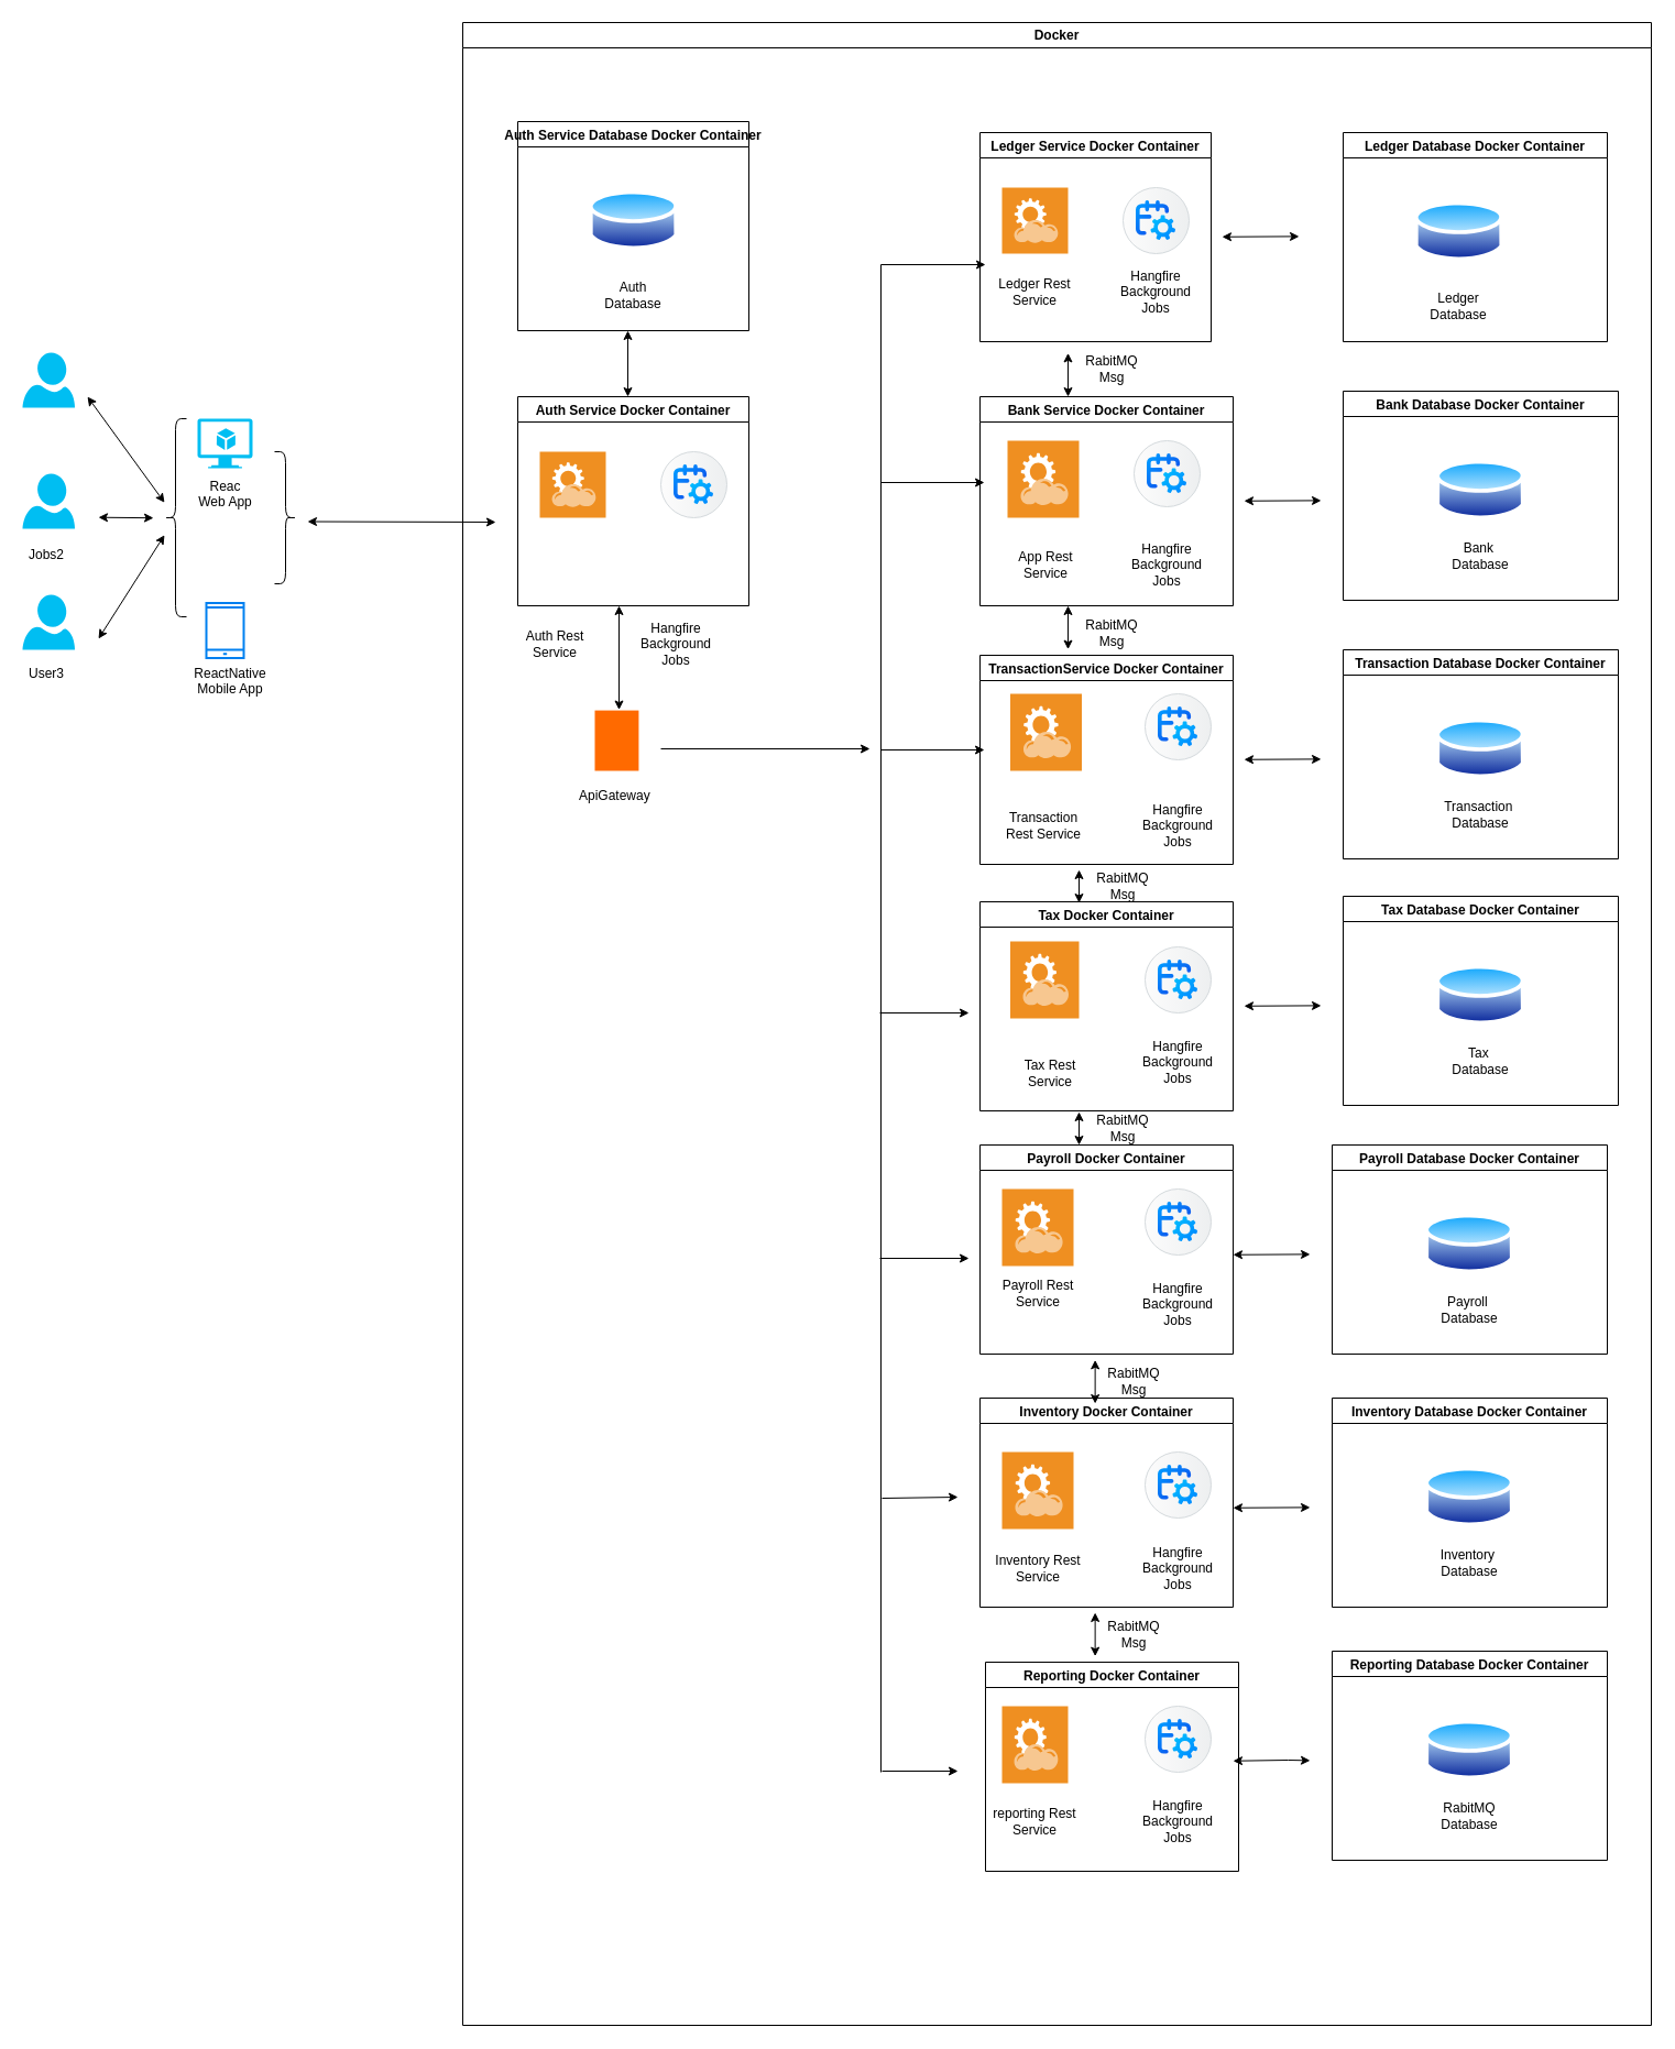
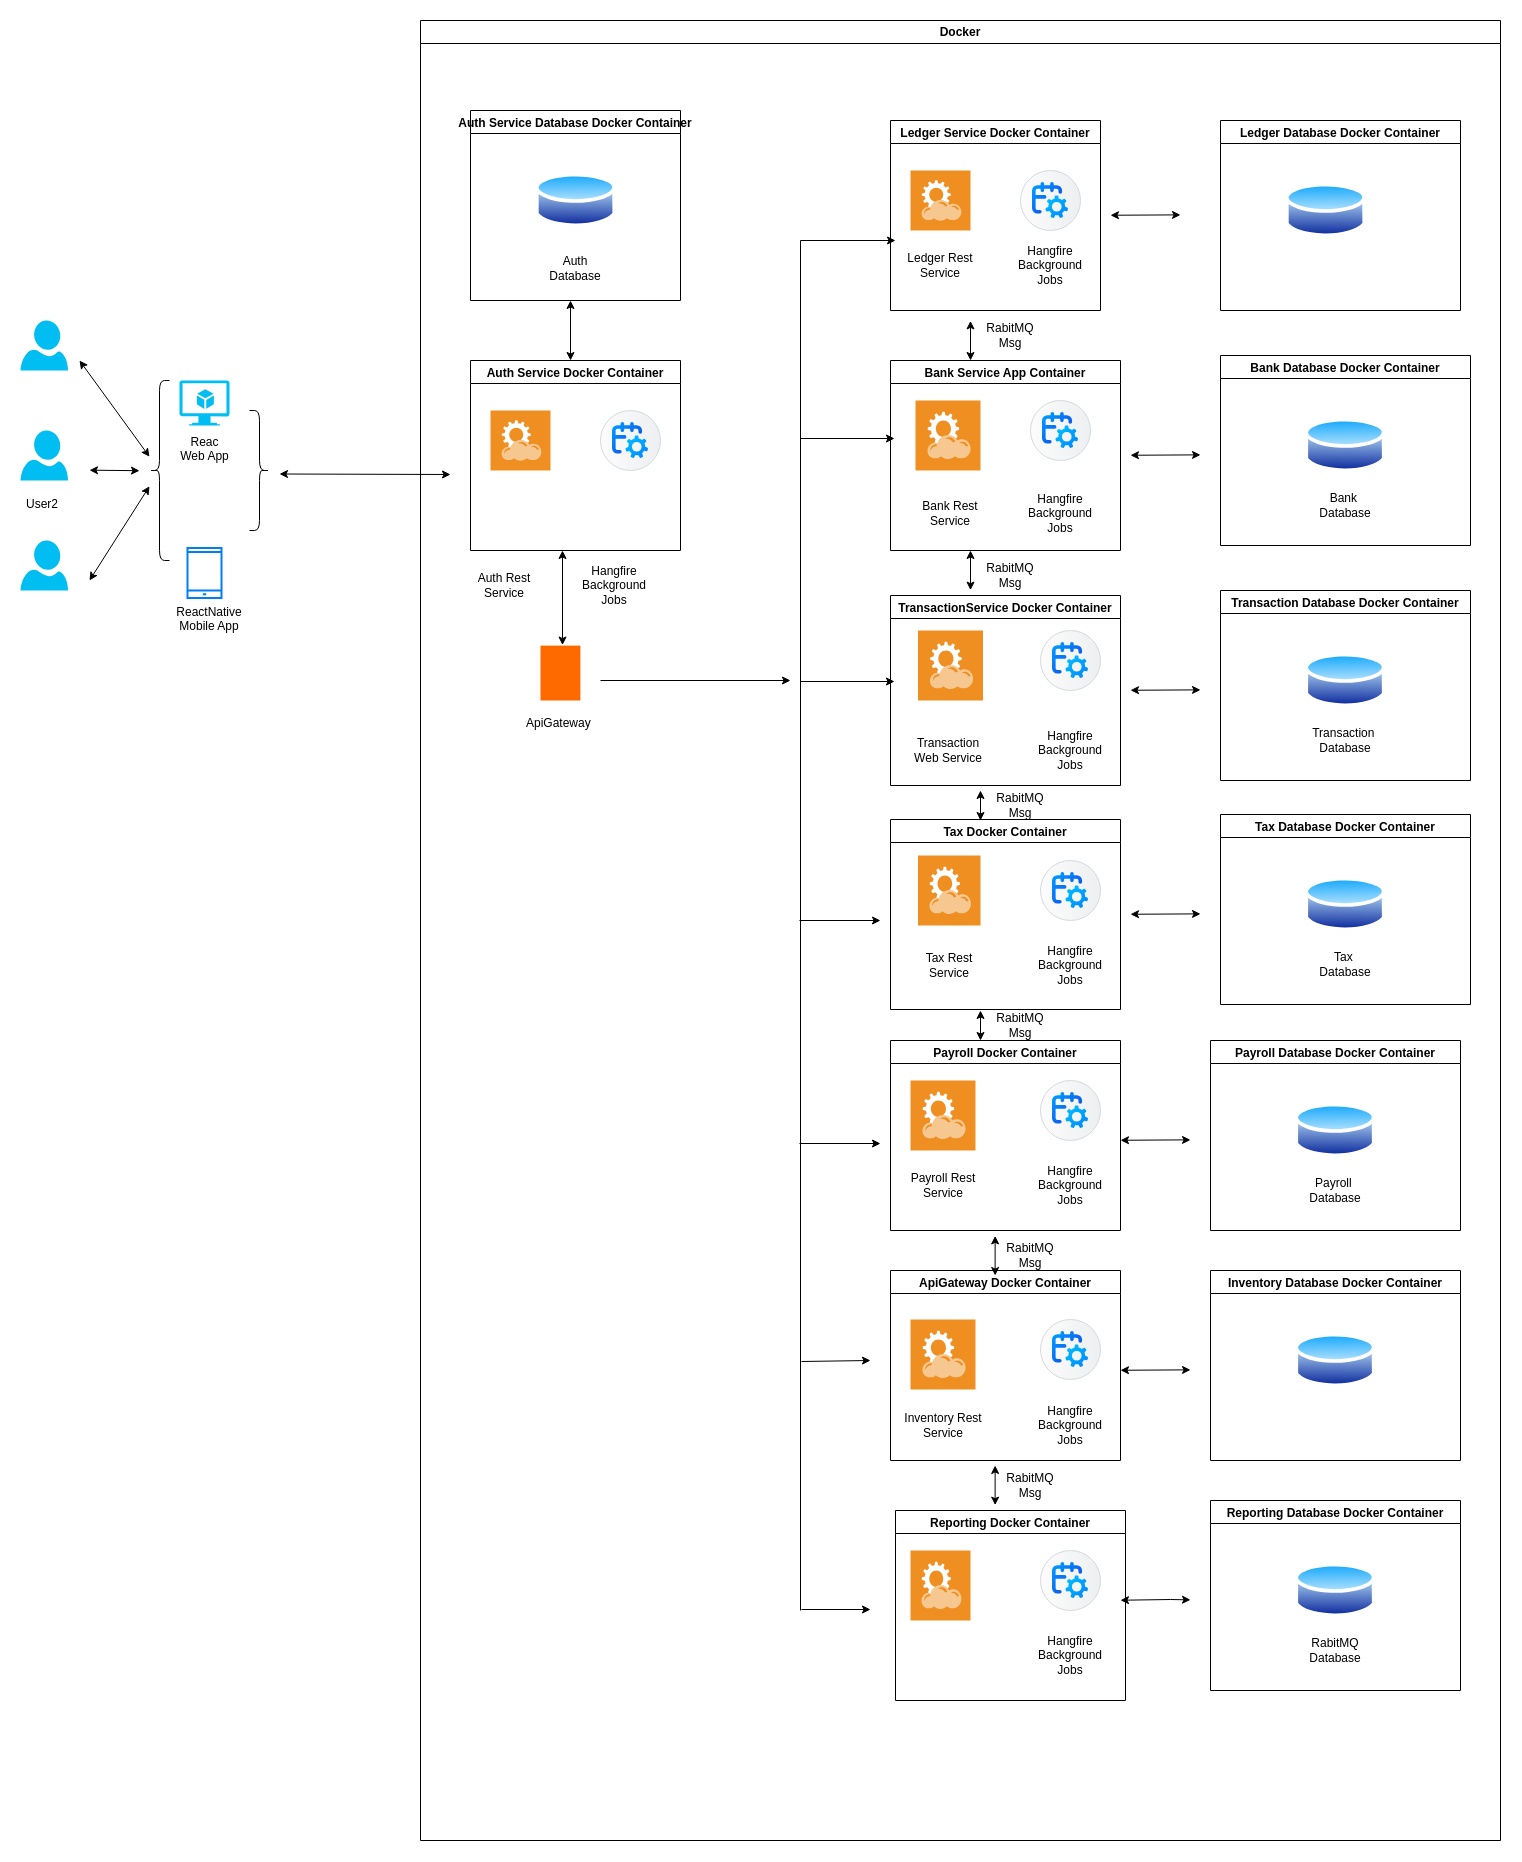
- <mxCell id="17" value="Ledger Database" style="text;html=1;align=center;verticalAlign=middle;whiteSpace=wrap;rounded=0;" parent="16" vertex="1"><mxGeometry x="65" y="143.45" width="80" height="30" as="geometry" /></mxCell>
- <mxCell id="20" value="Bank Service Docker Container" style="swimlane;" parent="13" vertex="1"><mxGeometry x="470" y="340" width="230" height="190" as="geometry" /></mxCell>
+ <mxCell id="20" value="Bank Service App Container" style="swimlane;" parent="13" vertex="1"><mxGeometry x="470" y="340" width="230" height="190" as="geometry" /></mxCell>
- <mxCell id="10" value="Jobs2" style="text;strokeColor=none;fillColor=none;align=left;verticalAlign=top;spacingLeft=4;spacingRight=4;overflow=hidden;rotatable=0;points=[[0,0.5],[1,0.5]];portConstraint=eastwest;whiteSpace=wrap;html=1;" parent="1" vertex="1"><mxGeometry x="20" y="490" width="60" height="26" as="geometry" /></mxCell>
+ <mxCell id="10" value="User2" style="text;strokeColor=none;fillColor=none;align=left;verticalAlign=top;spacingLeft=4;spacingRight=4;overflow=hidden;rotatable=0;points=[[0,0.5],[1,0.5]];portConstraint=eastwest;whiteSpace=wrap;html=1;" parent="1" vertex="1"><mxGeometry x="20" y="490" width="60" height="26" as="geometry" /></mxCell>
- <mxCell id="78" value="App Rest Service" style="text;html=1;align=center;verticalAlign=middle;whiteSpace=wrap;rounded=0;" parent="13" vertex="1"><mxGeometry x="490" y="477.5" width="80" height="30" as="geometry" /></mxCell>
+ <mxCell id="78" value="Bank Rest Service" style="text;html=1;align=center;verticalAlign=middle;whiteSpace=wrap;rounded=0;" parent="13" vertex="1"><mxGeometry x="490" y="477.5" width="80" height="30" as="geometry" /></mxCell>
- <mxCell id="11" value="User3" style="text;strokeColor=none;fillColor=none;align=left;verticalAlign=top;spacingLeft=4;spacingRight=4;overflow=hidden;rotatable=0;points=[[0,0.5],[1,0.5]];portConstraint=eastwest;whiteSpace=wrap;html=1;" parent="1" vertex="1"><mxGeometry x="20" y="597.5" width="60" height="26" as="geometry" /></mxCell>
- <mxCell id="80" value="Transaction Rest Service" style="text;html=1;align=center;verticalAlign=middle;whiteSpace=wrap;rounded=0;" parent="13" vertex="1"><mxGeometry x="487.5" y="715" width="80" height="30" as="geometry" /></mxCell>
+ <mxCell id="80" value="Transaction Web Service" style="text;html=1;align=center;verticalAlign=middle;whiteSpace=wrap;rounded=0;" parent="13" vertex="1"><mxGeometry x="487.5" y="715" width="80" height="30" as="geometry" /></mxCell>
- <mxCell id="82" value="Tax Rest Service" style="text;html=1;align=center;verticalAlign=middle;whiteSpace=wrap;rounded=0;" parent="13" vertex="1"><mxGeometry x="493.75" y="940" width="80" height="30" as="geometry" /></mxCell>
+ <mxCell id="82" value="Tax Rest Service" style="text;html=1;align=center;verticalAlign=middle;whiteSpace=wrap;rounded=0;" parent="13" vertex="1"><mxGeometry x="488.75" y="930" width="80" height="30" as="geometry" /></mxCell>
- <mxCell id="37" value="Payroll Rest Service" style="text;html=1;align=center;verticalAlign=middle;whiteSpace=wrap;rounded=0;" parent="35" vertex="1"><mxGeometry x="12.5" y="120" width="80" height="30" as="geometry" /></mxCell>
+ <mxCell id="37" value="Payroll Rest Service" style="text;html=1;align=center;verticalAlign=middle;whiteSpace=wrap;rounded=0;" parent="35" vertex="1"><mxGeometry x="12.5" y="130" width="80" height="30" as="geometry" /></mxCell>
- <mxCell id="44" value="Inventory Docker Container" style="swimlane;" parent="13" vertex="1"><mxGeometry x="470" y="1250" width="230" height="190" as="geometry" /></mxCell>
+ <mxCell id="44" value="ApiGateway Docker Container" style="swimlane;" parent="13" vertex="1"><mxGeometry x="470" y="1250" width="230" height="190" as="geometry" /></mxCell>
- <mxCell id="50" value="Inventory&amp;nbsp;&lt;div&gt;Database&lt;/div&gt;" style="text;html=1;align=center;verticalAlign=middle;whiteSpace=wrap;rounded=0;" parent="49" vertex="1"><mxGeometry x="85" y="135" width="80" height="30" as="geometry" /></mxCell>
- <mxCell id="54" value="reporting Rest Service" style="text;html=1;align=center;verticalAlign=middle;whiteSpace=wrap;rounded=0;" parent="13" vertex="1"><mxGeometry x="480" y="1620" width="80" height="30" as="geometry" /></mxCell>
